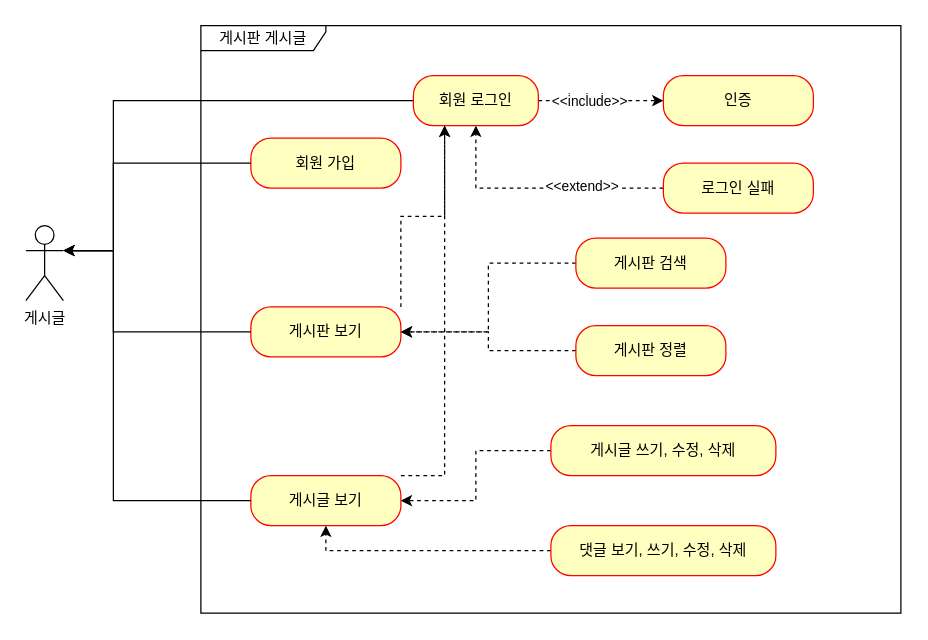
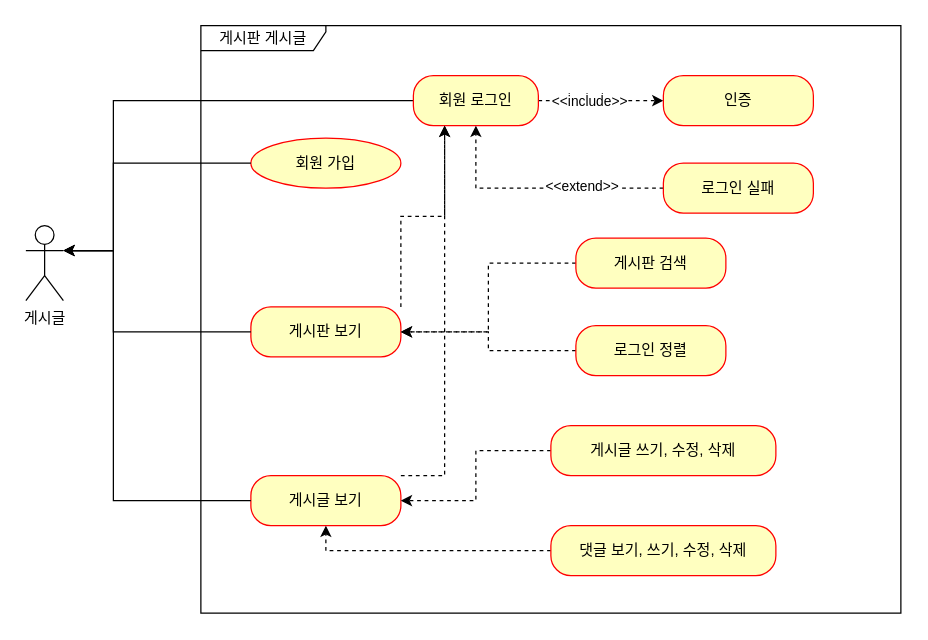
- <mxCell id="28" style="edgeStyle=orthogonalEdgeStyle;rounded=0;orthogonalLoop=1;jettySize=auto;html=1;exitX=0;exitY=0.5;exitDx=0;exitDy=0;entryX=1;entryY=0.333;entryDx=0;entryDy=0;entryPerimeter=0;endArrow=open;" edge="1" parent="1" source="13" target="2"><mxGeometry relative="1" as="geometry"><Array as="points"><mxPoint x="90" y="130" /><mxPoint x="90" y="200" /></Array></mxGeometry></mxCell>
+ <mxCell id="28" style="edgeStyle=orthogonalEdgeStyle;rounded=0;orthogonalLoop=1;jettySize=auto;html=1;exitX=0;exitY=0.5;exitDx=0;exitDy=0;entryX=1;entryY=0.333;entryDx=0;entryDy=0;entryPerimeter=0;" edge="1" parent="1" source="13" target="2"><mxGeometry relative="1" as="geometry"><Array as="points"><mxPoint x="90" y="130" /><mxPoint x="90" y="200" /></Array></mxGeometry></mxCell>
- <mxCell id="13" value="회원 가입" style="rounded=1;whiteSpace=wrap;html=1;arcSize=40;fontColor=#000000;fillColor=#ffffc0;strokeColor=#ff0000;align=center;verticalAlign=middle;" vertex="1" parent="1"><mxGeometry x="200" y="110" width="120" height="40" as="geometry" /></mxCell>
+ <mxCell id="13" value="회원 가입" style="ellipse;whiteSpace=wrap;html=1;arcSize=40;fontColor=#000000;fillColor=#ffffc0;strokeColor=#ff0000;align=center;verticalAlign=middle;" vertex="1" parent="1"><mxGeometry x="200" y="110" width="120" height="40" as="geometry" /></mxCell>
- <mxCell id="21" value="게시판 정렬" style="rounded=1;whiteSpace=wrap;html=1;arcSize=40;fontColor=#000000;fillColor=#ffffc0;strokeColor=#ff0000;" vertex="1" parent="1"><mxGeometry x="460" y="260" width="120" height="40" as="geometry" /></mxCell>
+ <mxCell id="21" value="로그인 정렬" style="rounded=1;whiteSpace=wrap;html=1;arcSize=40;fontColor=#000000;fillColor=#ffffc0;strokeColor=#ff0000;" vertex="1" parent="1"><mxGeometry x="460" y="260" width="120" height="40" as="geometry" /></mxCell>
